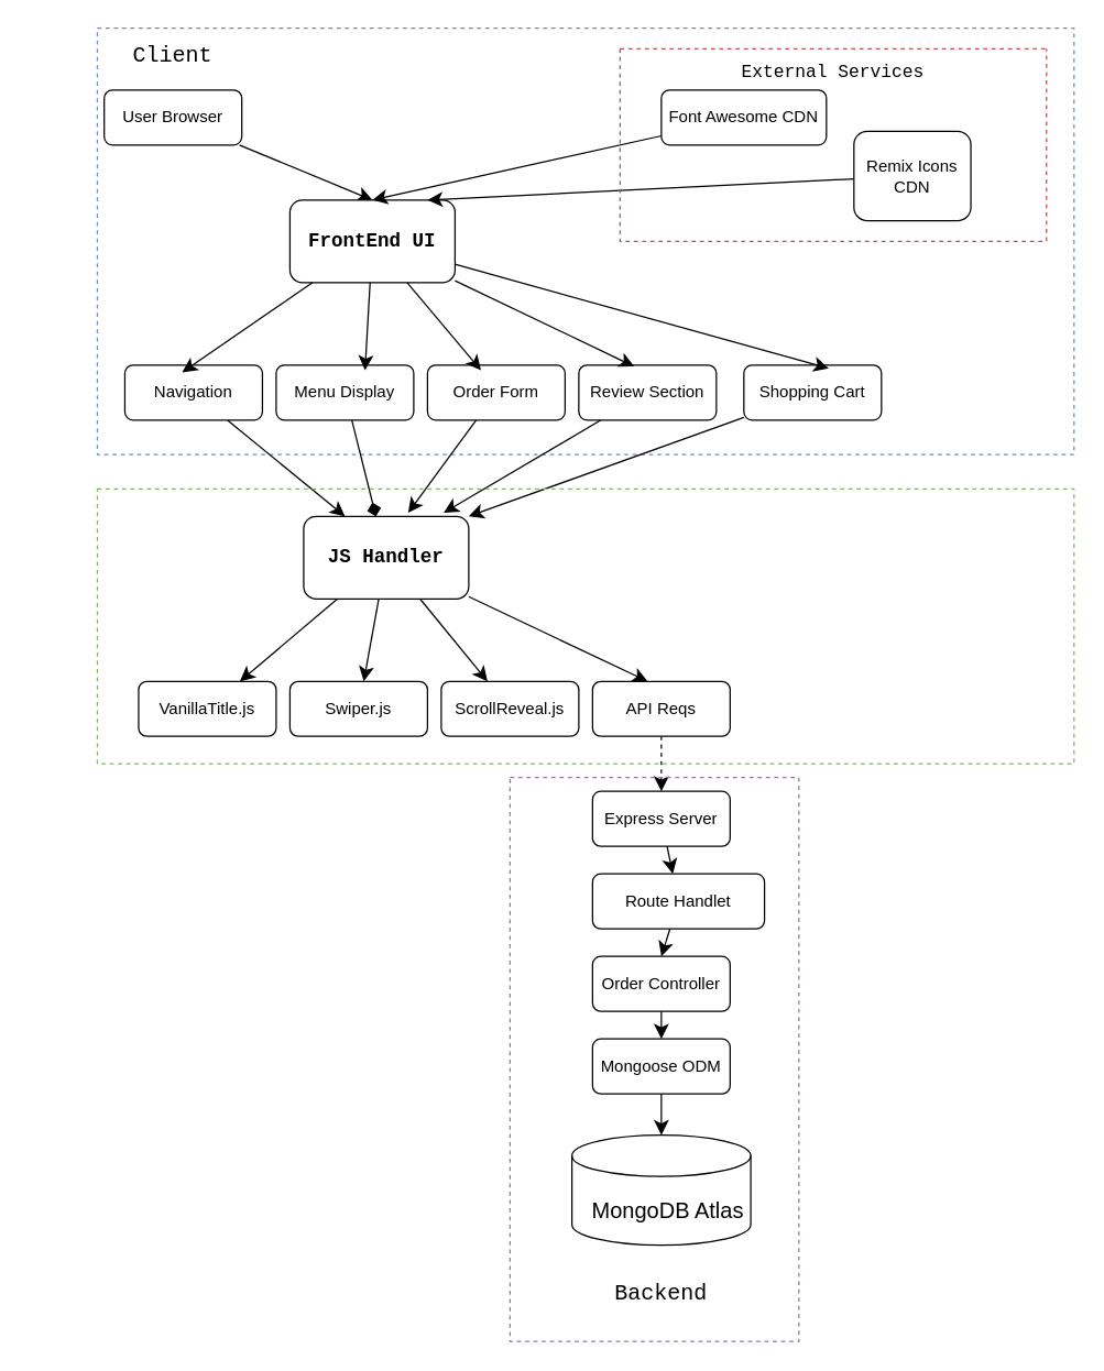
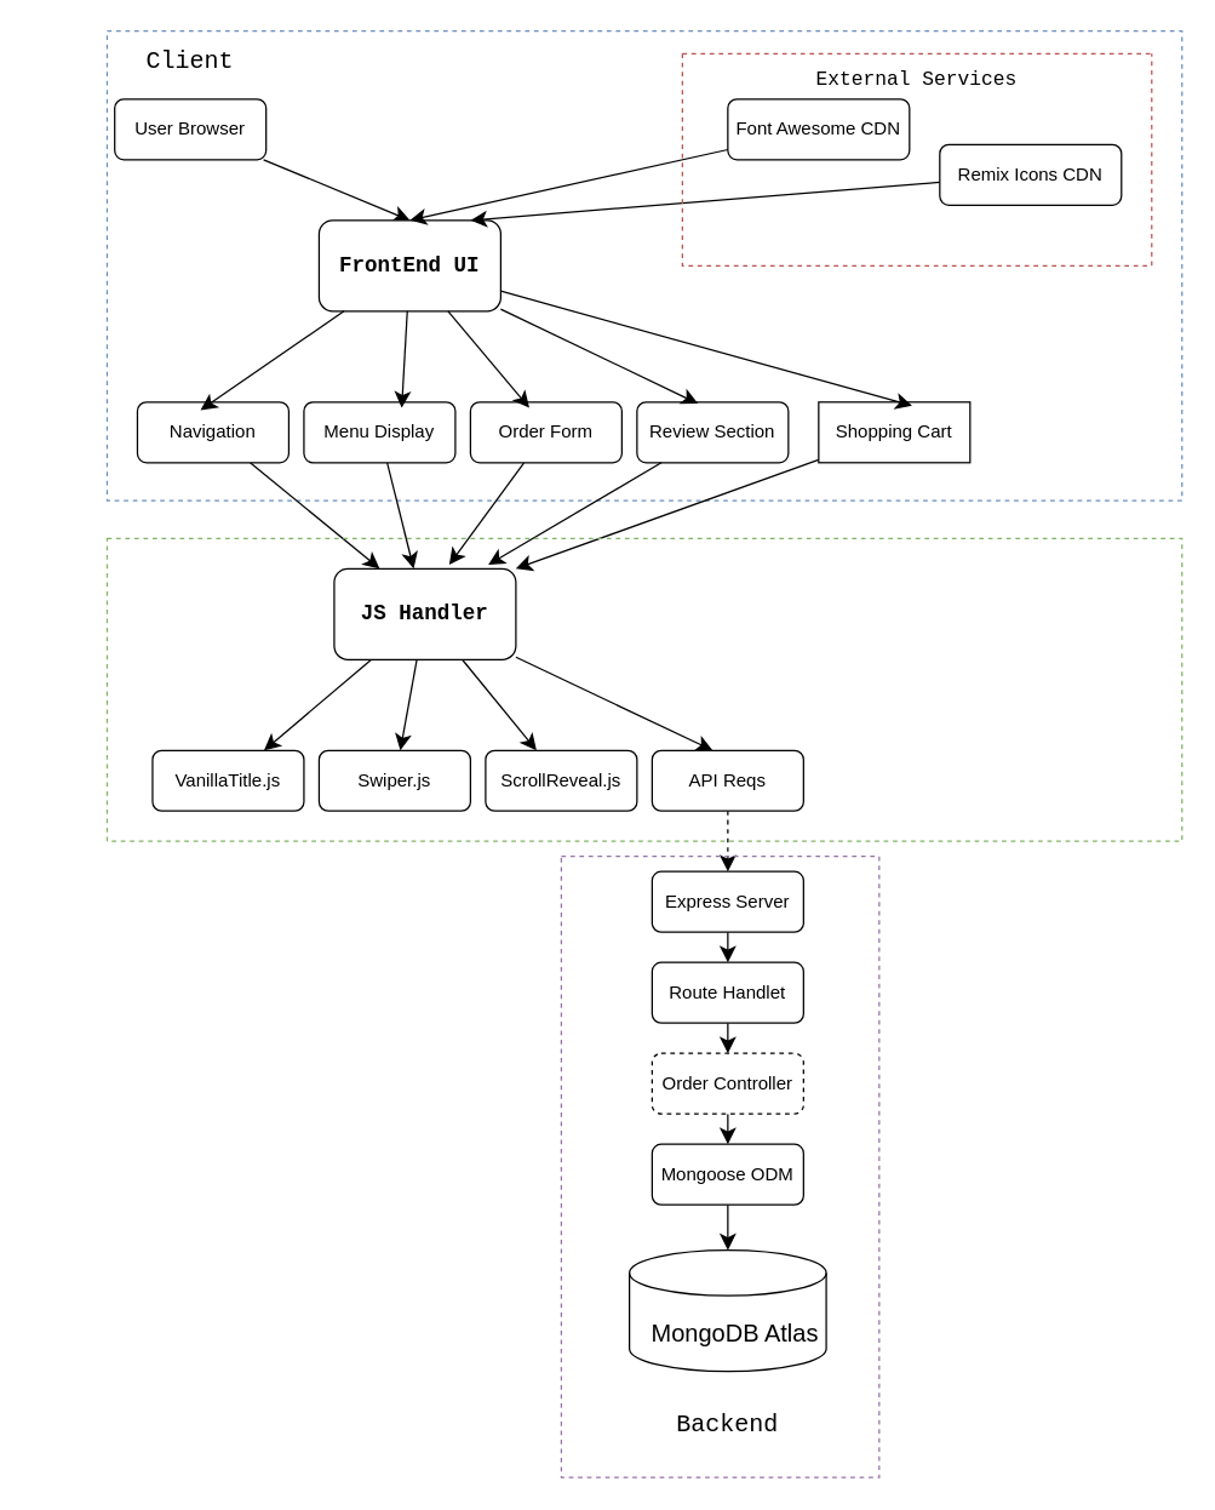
- <mxCell id="8" value="Remix Icons CDN" style="rounded=1;whiteSpace=wrap;html=1;fontSize=12;glass=0;strokeWidth=1;shadow=0;" vertex="1" parent="1"><mxGeometry x="620" y="95" width="85" height="65" as="geometry" /></mxCell>
+ <mxCell id="8" value="Remix Icons CDN" style="rounded=1;whiteSpace=wrap;html=1;fontSize=12;glass=0;strokeWidth=1;shadow=0;" vertex="1" parent="1"><mxGeometry x="620" y="95" width="120" height="40" as="geometry" /></mxCell>
- <mxCell id="20" value="Shopping Cart" style="rounded=1;whiteSpace=wrap;html=1;fontSize=12;glass=0;strokeWidth=1;shadow=0;" vertex="1" parent="1"><mxGeometry x="540" y="265" width="100" height="40" as="geometry" /></mxCell>
+ <mxCell id="20" value="Shopping Cart" style="whiteSpace=wrap;html=1;fontSize=12;glass=0;strokeWidth=1;shadow=0;rounded=0;" vertex="1" parent="1"><mxGeometry x="540" y="265" width="100" height="40" as="geometry" /></mxCell>
- <mxCell id="14" style="edgeStyle=none;curved=1;rounded=0;orthogonalLoop=1;jettySize=auto;html=1;fontSize=12;startSize=8;endSize=8;endArrow=diamond;" edge="1" parent="1" source="15" target="25"><mxGeometry relative="1" as="geometry" /></mxCell>
+ <mxCell id="14" style="edgeStyle=none;curved=1;rounded=0;orthogonalLoop=1;jettySize=auto;html=1;fontSize=12;startSize=8;endSize=8;" edge="1" parent="1" source="15" target="25"><mxGeometry relative="1" as="geometry" /></mxCell>
- <mxCell id="42" value="Route Handlet" style="rounded=1;whiteSpace=wrap;html=1;fontSize=12;glass=0;strokeWidth=1;shadow=0;" vertex="1" parent="1"><mxGeometry x="430" y="635" width="125" height="40" as="geometry" /></mxCell>
+ <mxCell id="42" value="Route Handlet" style="rounded=1;whiteSpace=wrap;html=1;fontSize=12;glass=0;strokeWidth=1;shadow=0;" vertex="1" parent="1"><mxGeometry x="430" y="635" width="100" height="40" as="geometry" /></mxCell>
- <mxCell id="44" value="Order Controller" style="rounded=1;whiteSpace=wrap;html=1;fontSize=12;glass=0;strokeWidth=1;shadow=0;" vertex="1" parent="1"><mxGeometry x="430" y="695" width="100" height="40" as="geometry" /></mxCell>
+ <mxCell id="44" value="Order Controller" style="rounded=1;whiteSpace=wrap;html=1;fontSize=12;glass=0;strokeWidth=1;shadow=0;dashed=1;" vertex="1" parent="1"><mxGeometry x="430" y="695" width="100" height="40" as="geometry" /></mxCell>
